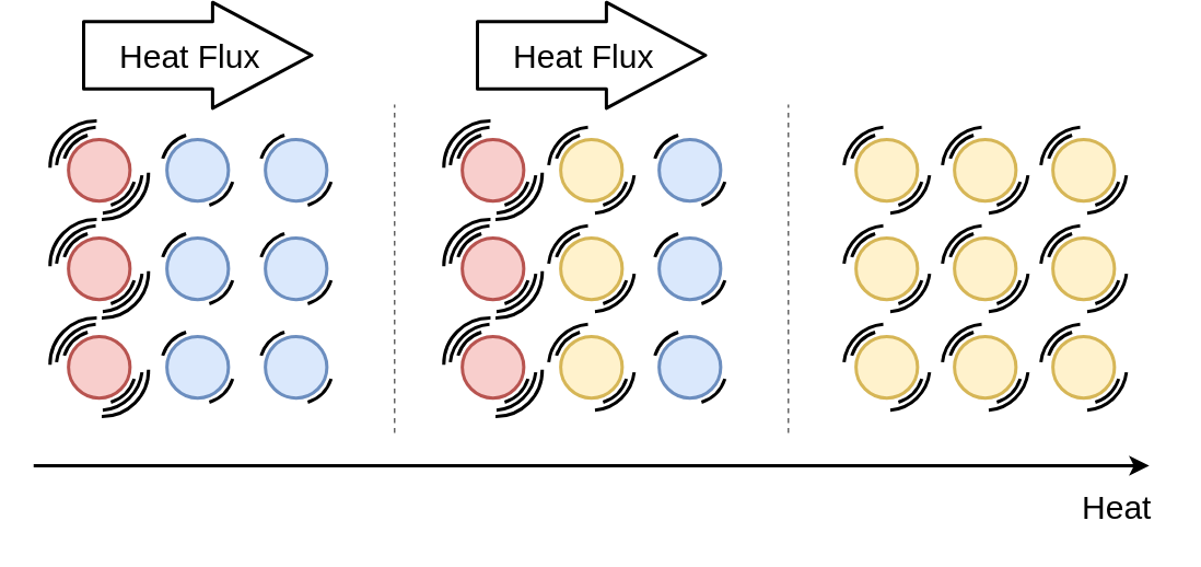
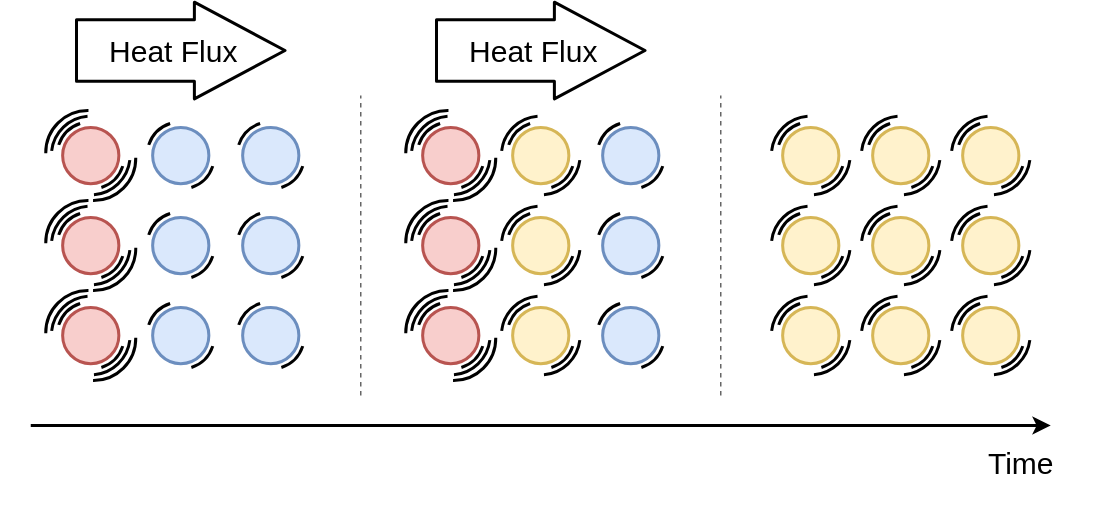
- <mxCell id="158" value="Heat" style="text;html=1;align=center;verticalAlign=middle;resizable=0;points=[];autosize=1;strokeColor=none;fontSize=20;" vertex="1" parent="1"><mxGeometry x="650" y="280" width="60" height="30" as="geometry" /></mxCell>
+ <mxCell id="158" value="Time" style="text;html=1;align=center;verticalAlign=middle;resizable=0;points=[];autosize=1;strokeColor=none;fontSize=20;" vertex="1" parent="1"><mxGeometry x="650" y="280" width="60" height="30" as="geometry" /></mxCell>
